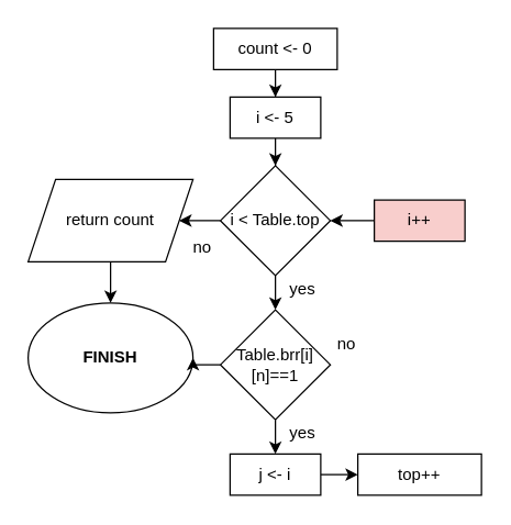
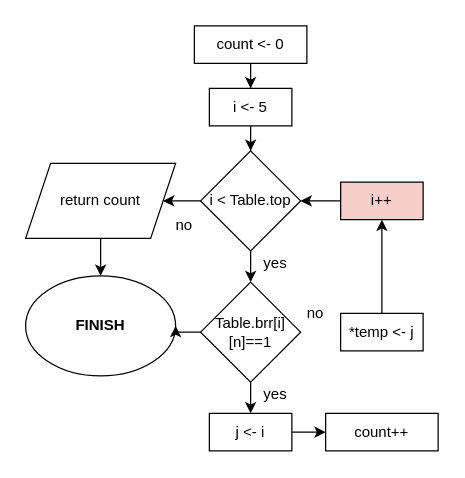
+ <mxCell id="18" value="" style="edgeStyle=orthogonalEdgeStyle;rounded=0;orthogonalLoop=1;jettySize=auto;html=1;" edge="1" parent="1" source="19" target="17"><mxGeometry relative="1" as="geometry" /></mxCell>
+ <mxCell id="19" value="*temp &amp;lt;- j" style="rounded=0;whiteSpace=wrap;html=1;" vertex="1" parent="1"><mxGeometry x="272" y="250" width="66" height="30" as="geometry" /></mxCell>
- <mxCell id="15" value="top++" style="rounded=0;whiteSpace=wrap;html=1;" vertex="1" parent="1"><mxGeometry x="260" y="330" width="90" height="30" as="geometry" /></mxCell>
+ <mxCell id="15" value="count++" style="rounded=0;whiteSpace=wrap;html=1;" vertex="1" parent="1"><mxGeometry x="260" y="330" width="90" height="30" as="geometry" /></mxCell>
